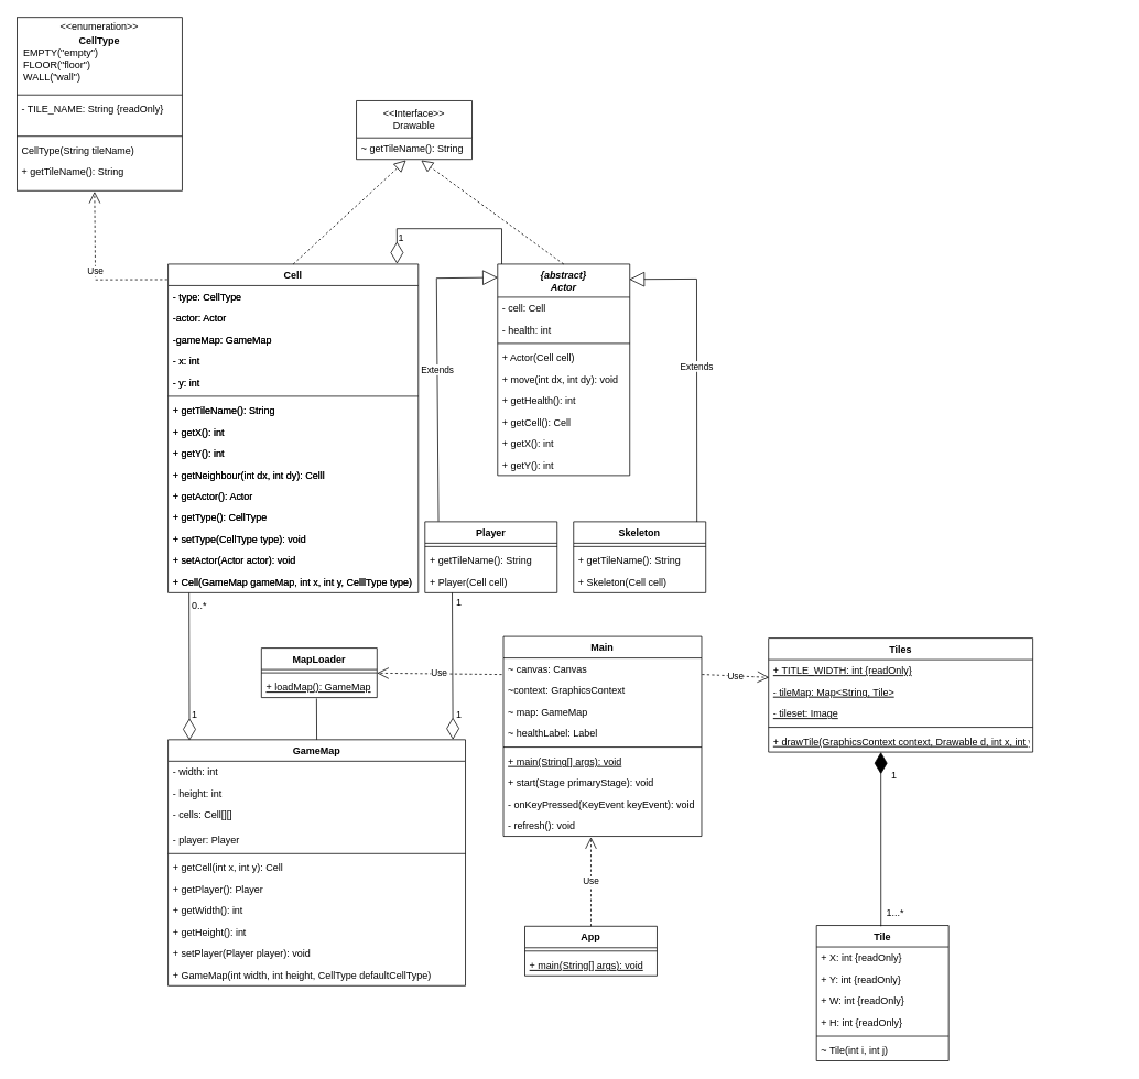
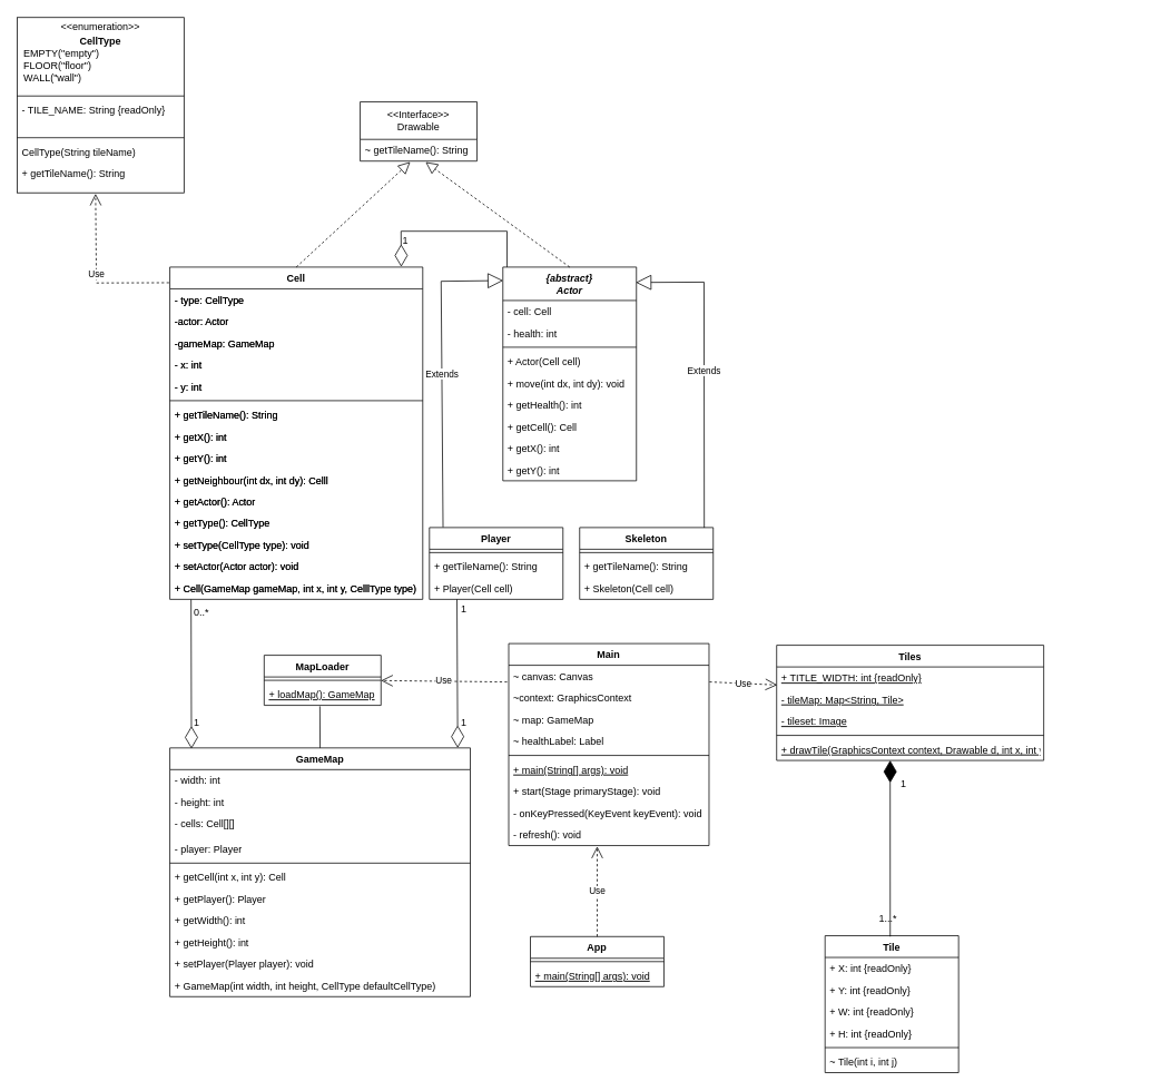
- <mxCell id="121" value="1...*" style="text;strokeColor=none;fillColor=none;align=left;verticalAlign=middle;spacingTop=-1;spacingLeft=4;spacingRight=4;rotatable=0;labelPosition=right;points=[];portConstraint=eastwest;" vertex="1" parent="105"><mxGeometry x="117" y="325" width="20" height="14" as="geometry" /></mxCell>
+ <mxCell id="121" value="1...*" style="text;strokeColor=none;fillColor=none;align=left;verticalAlign=middle;spacingTop=-1;spacingLeft=4;spacingRight=4;rotatable=0;labelPosition=right;points=[];portConstraint=eastwest;" vertex="1" parent="105"><mxGeometry x="97" y="320" width="20" height="14" as="geometry" /></mxCell>
